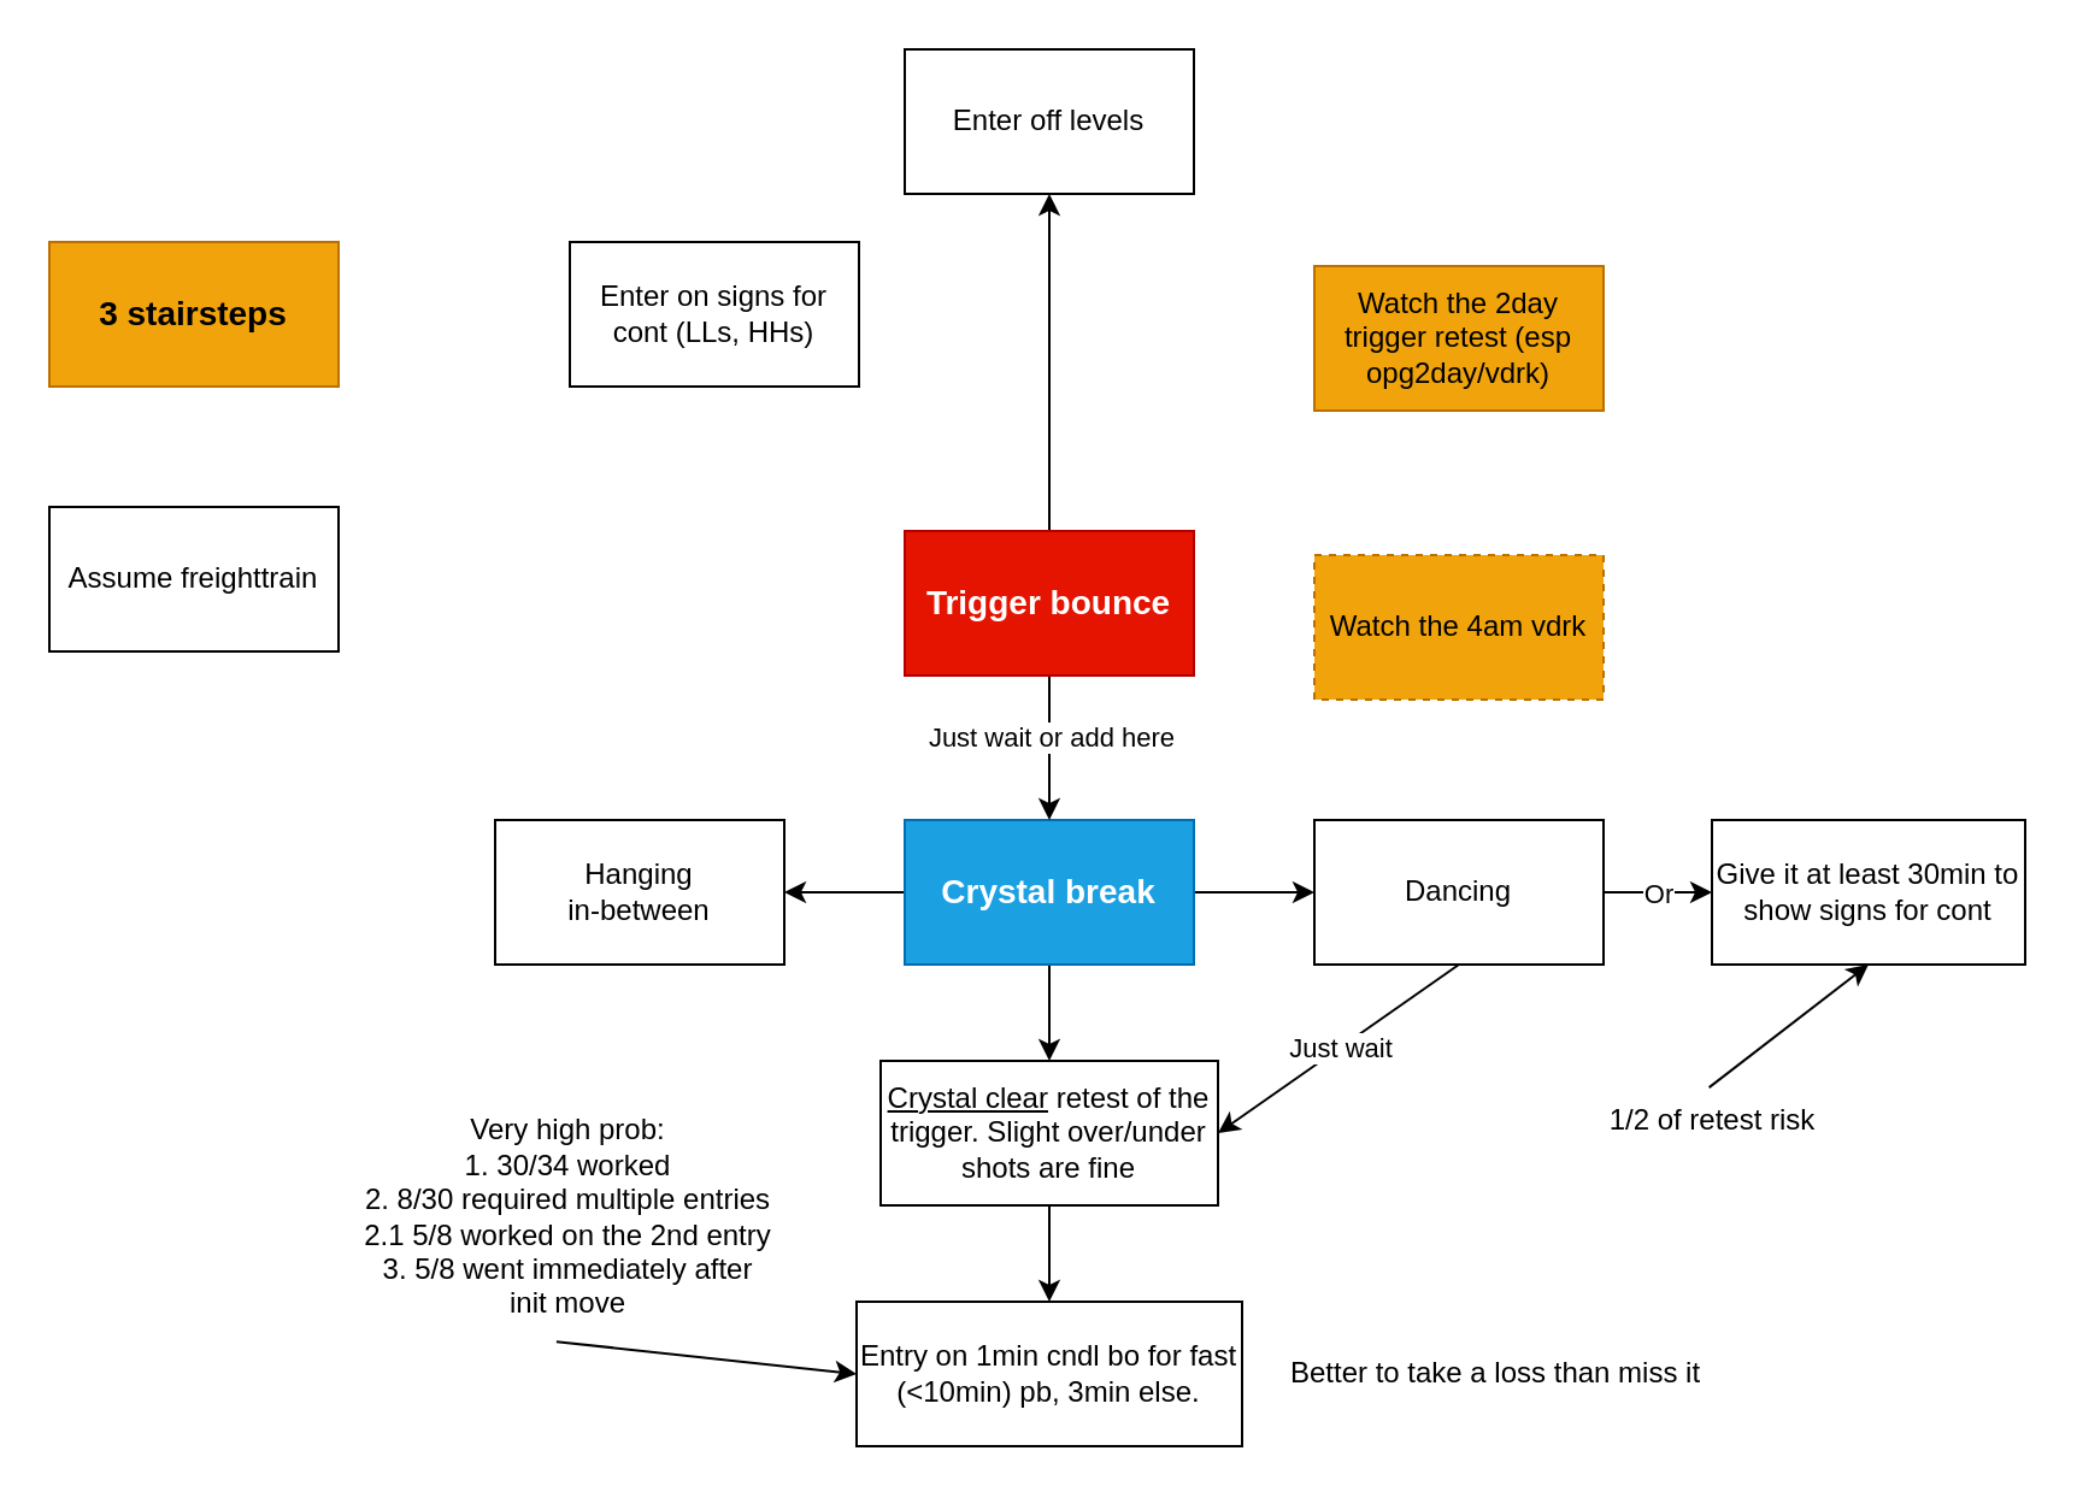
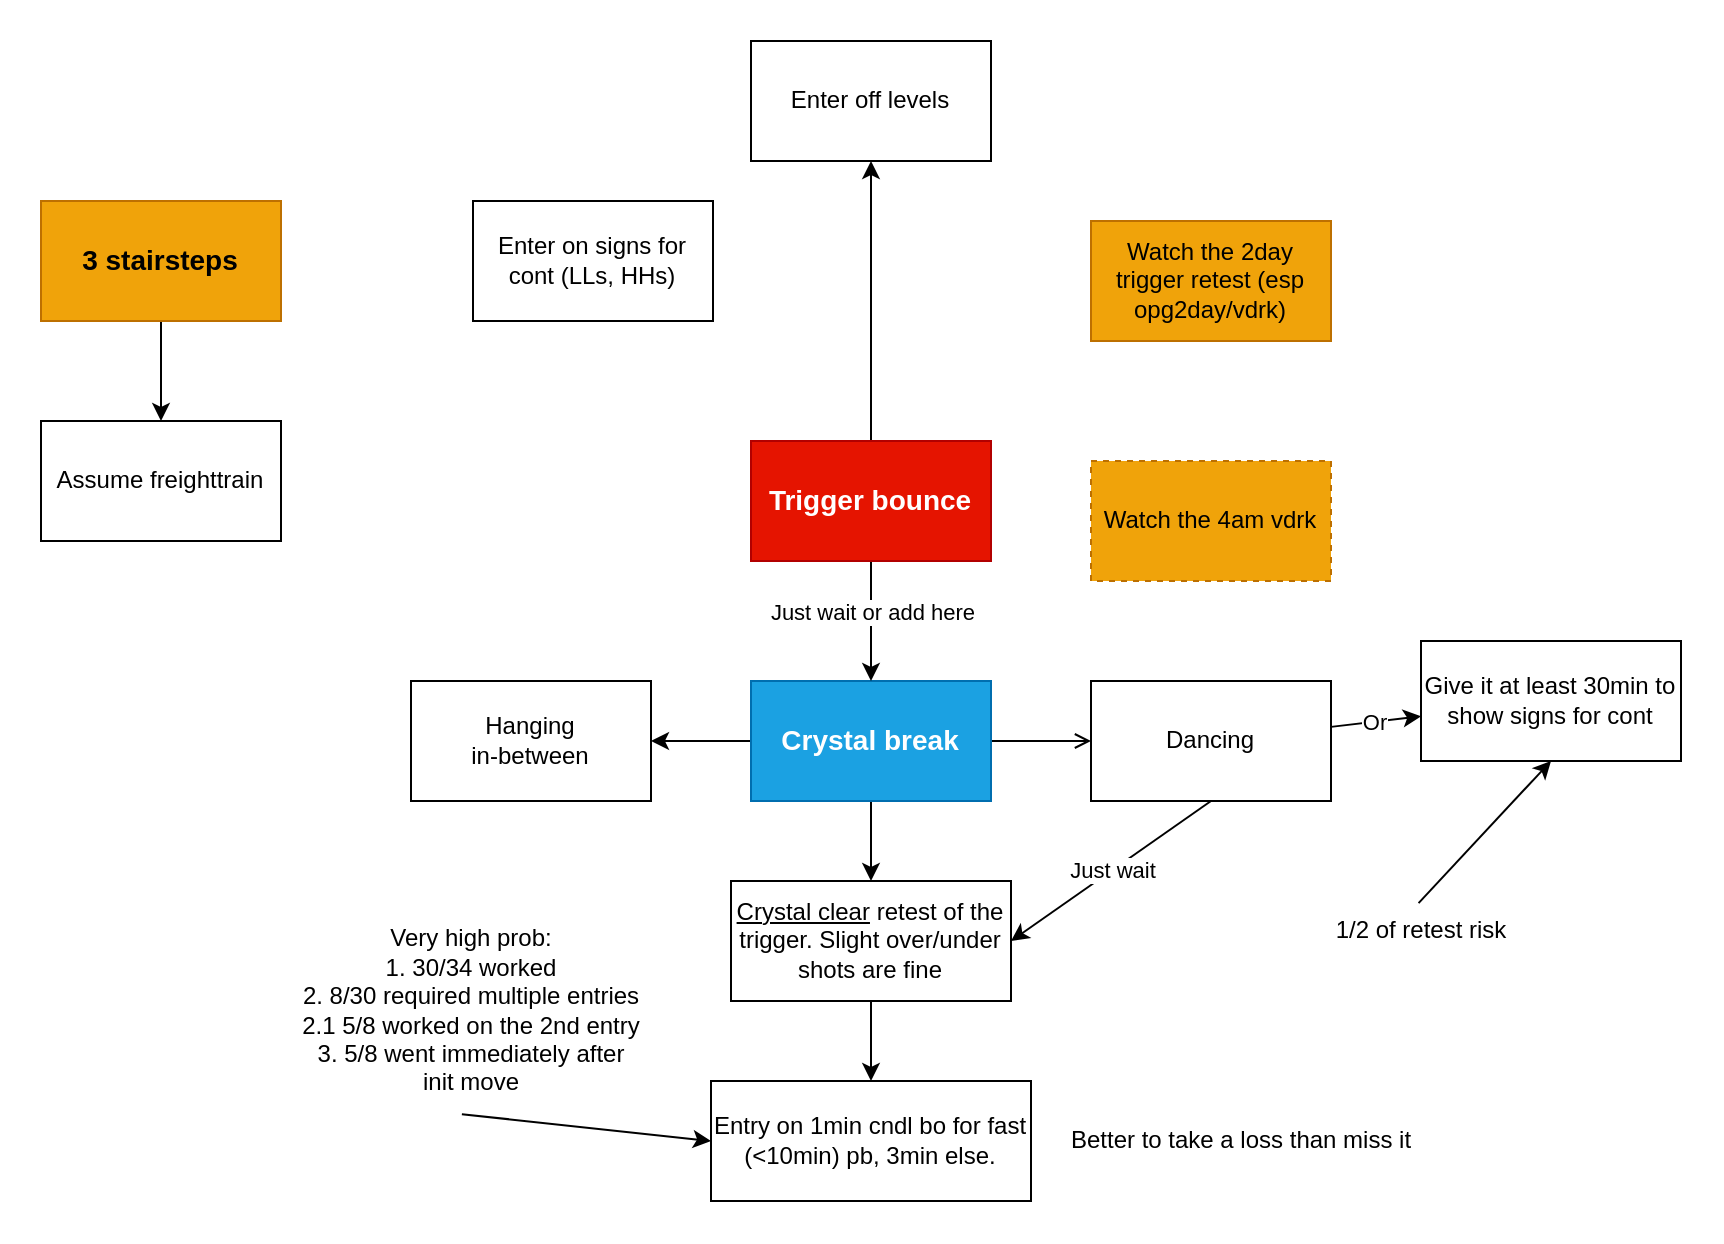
+ <mxCell id="28" value="" style="edgeStyle=none;html=1;" parent="1" source="29" target="30" edge="1"><mxGeometry relative="1" as="geometry" /></mxCell>
- <mxCell id="3" style="edgeStyle=none;html=1;exitX=1;exitY=0.5;exitDx=0;exitDy=0;entryX=0;entryY=0.5;entryDx=0;entryDy=0;" parent="1" source="5" target="15" edge="1"><mxGeometry relative="1" as="geometry" /></mxCell>
+ <mxCell id="3" style="edgeStyle=none;html=1;exitX=1;exitY=0.5;exitDx=0;exitDy=0;entryX=0;entryY=0.5;entryDx=0;entryDy=0;endArrow=open;" parent="1" source="5" target="15" edge="1"><mxGeometry relative="1" as="geometry" /></mxCell>
- <mxCell id="16" value="Give it at least 30min to show signs for cont" style="whiteSpace=wrap;html=1;fontStyle=0;" parent="1" vertex="1"><mxGeometry x="710" y="340" width="130" height="60" as="geometry" /></mxCell>
+ <mxCell id="16" value="Give it at least 30min to show signs for cont" style="whiteSpace=wrap;html=1;fontStyle=0;" parent="1" vertex="1"><mxGeometry x="710" y="320" width="130" height="60" as="geometry" /></mxCell>
